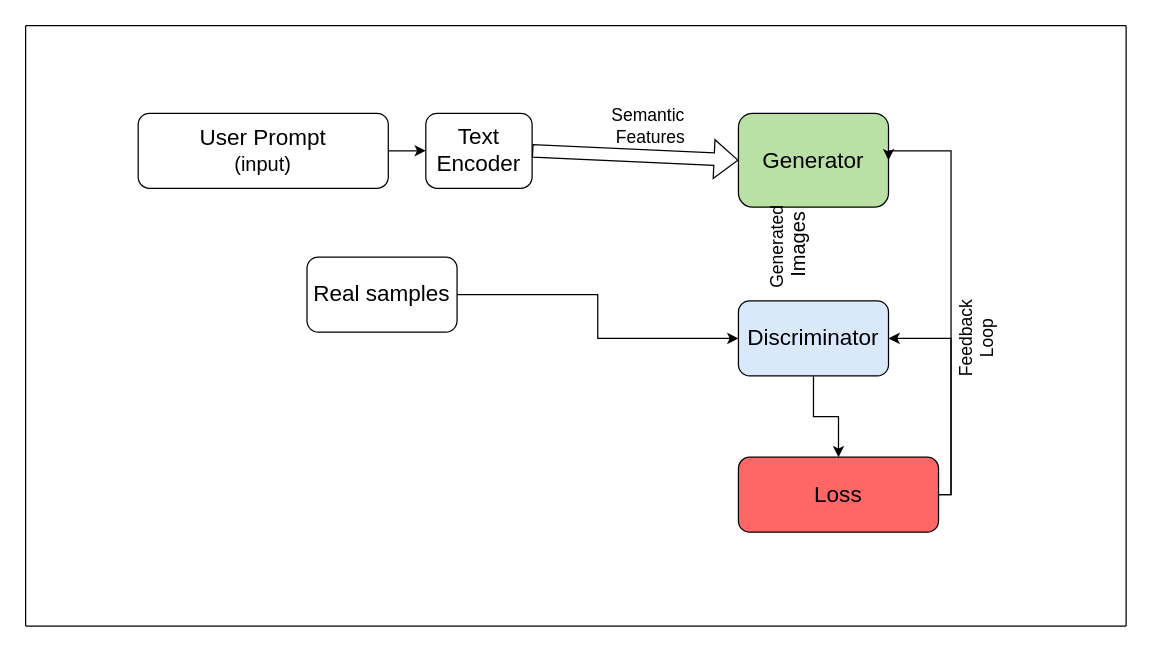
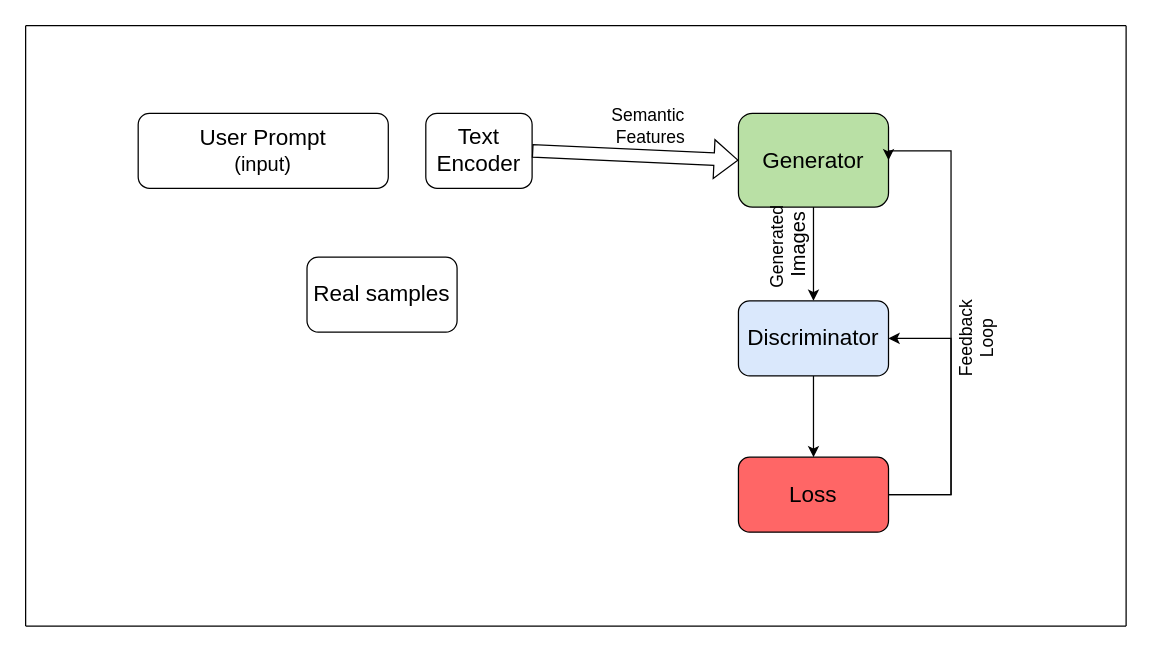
- <mxCell id="2" style="edgeStyle=orthogonalEdgeStyle;rounded=0;orthogonalLoop=1;jettySize=auto;html=1;entryX=0;entryY=0.5;entryDx=0;entryDy=0;" edge="1" parent="1" source="3" target="4"><mxGeometry relative="1" as="geometry" /></mxCell>
+ <mxCell id="5" style="edgeStyle=orthogonalEdgeStyle;rounded=0;orthogonalLoop=1;jettySize=auto;html=1;entryX=0.5;entryY=0;entryDx=0;entryDy=0;" edge="1" parent="1" source="6" target="10"><mxGeometry relative="1" as="geometry" /></mxCell>
- <mxCell id="12" style="edgeStyle=orthogonalEdgeStyle;rounded=0;orthogonalLoop=1;jettySize=auto;html=1;entryX=0;entryY=0.5;entryDx=0;entryDy=0;" edge="1" parent="1" source="13" target="10"><mxGeometry relative="1" as="geometry" /></mxCell>
- <mxCell id="16" value="&lt;span style=&quot;font-size: 18px;&quot;&gt;Loss&lt;/span&gt;" style="rounded=1;whiteSpace=wrap;html=1;fillColor=#FF6666;" vertex="1" parent="1"><mxGeometry x="590" y="365" width="160" height="60" as="geometry" /></mxCell>
+ <mxCell id="16" value="&lt;span style=&quot;font-size: 18px;&quot;&gt;Loss&lt;/span&gt;" style="rounded=1;whiteSpace=wrap;html=1;fillColor=#FF6666;" vertex="1" parent="1"><mxGeometry x="590" y="365" width="120" height="60" as="geometry" /></mxCell>
